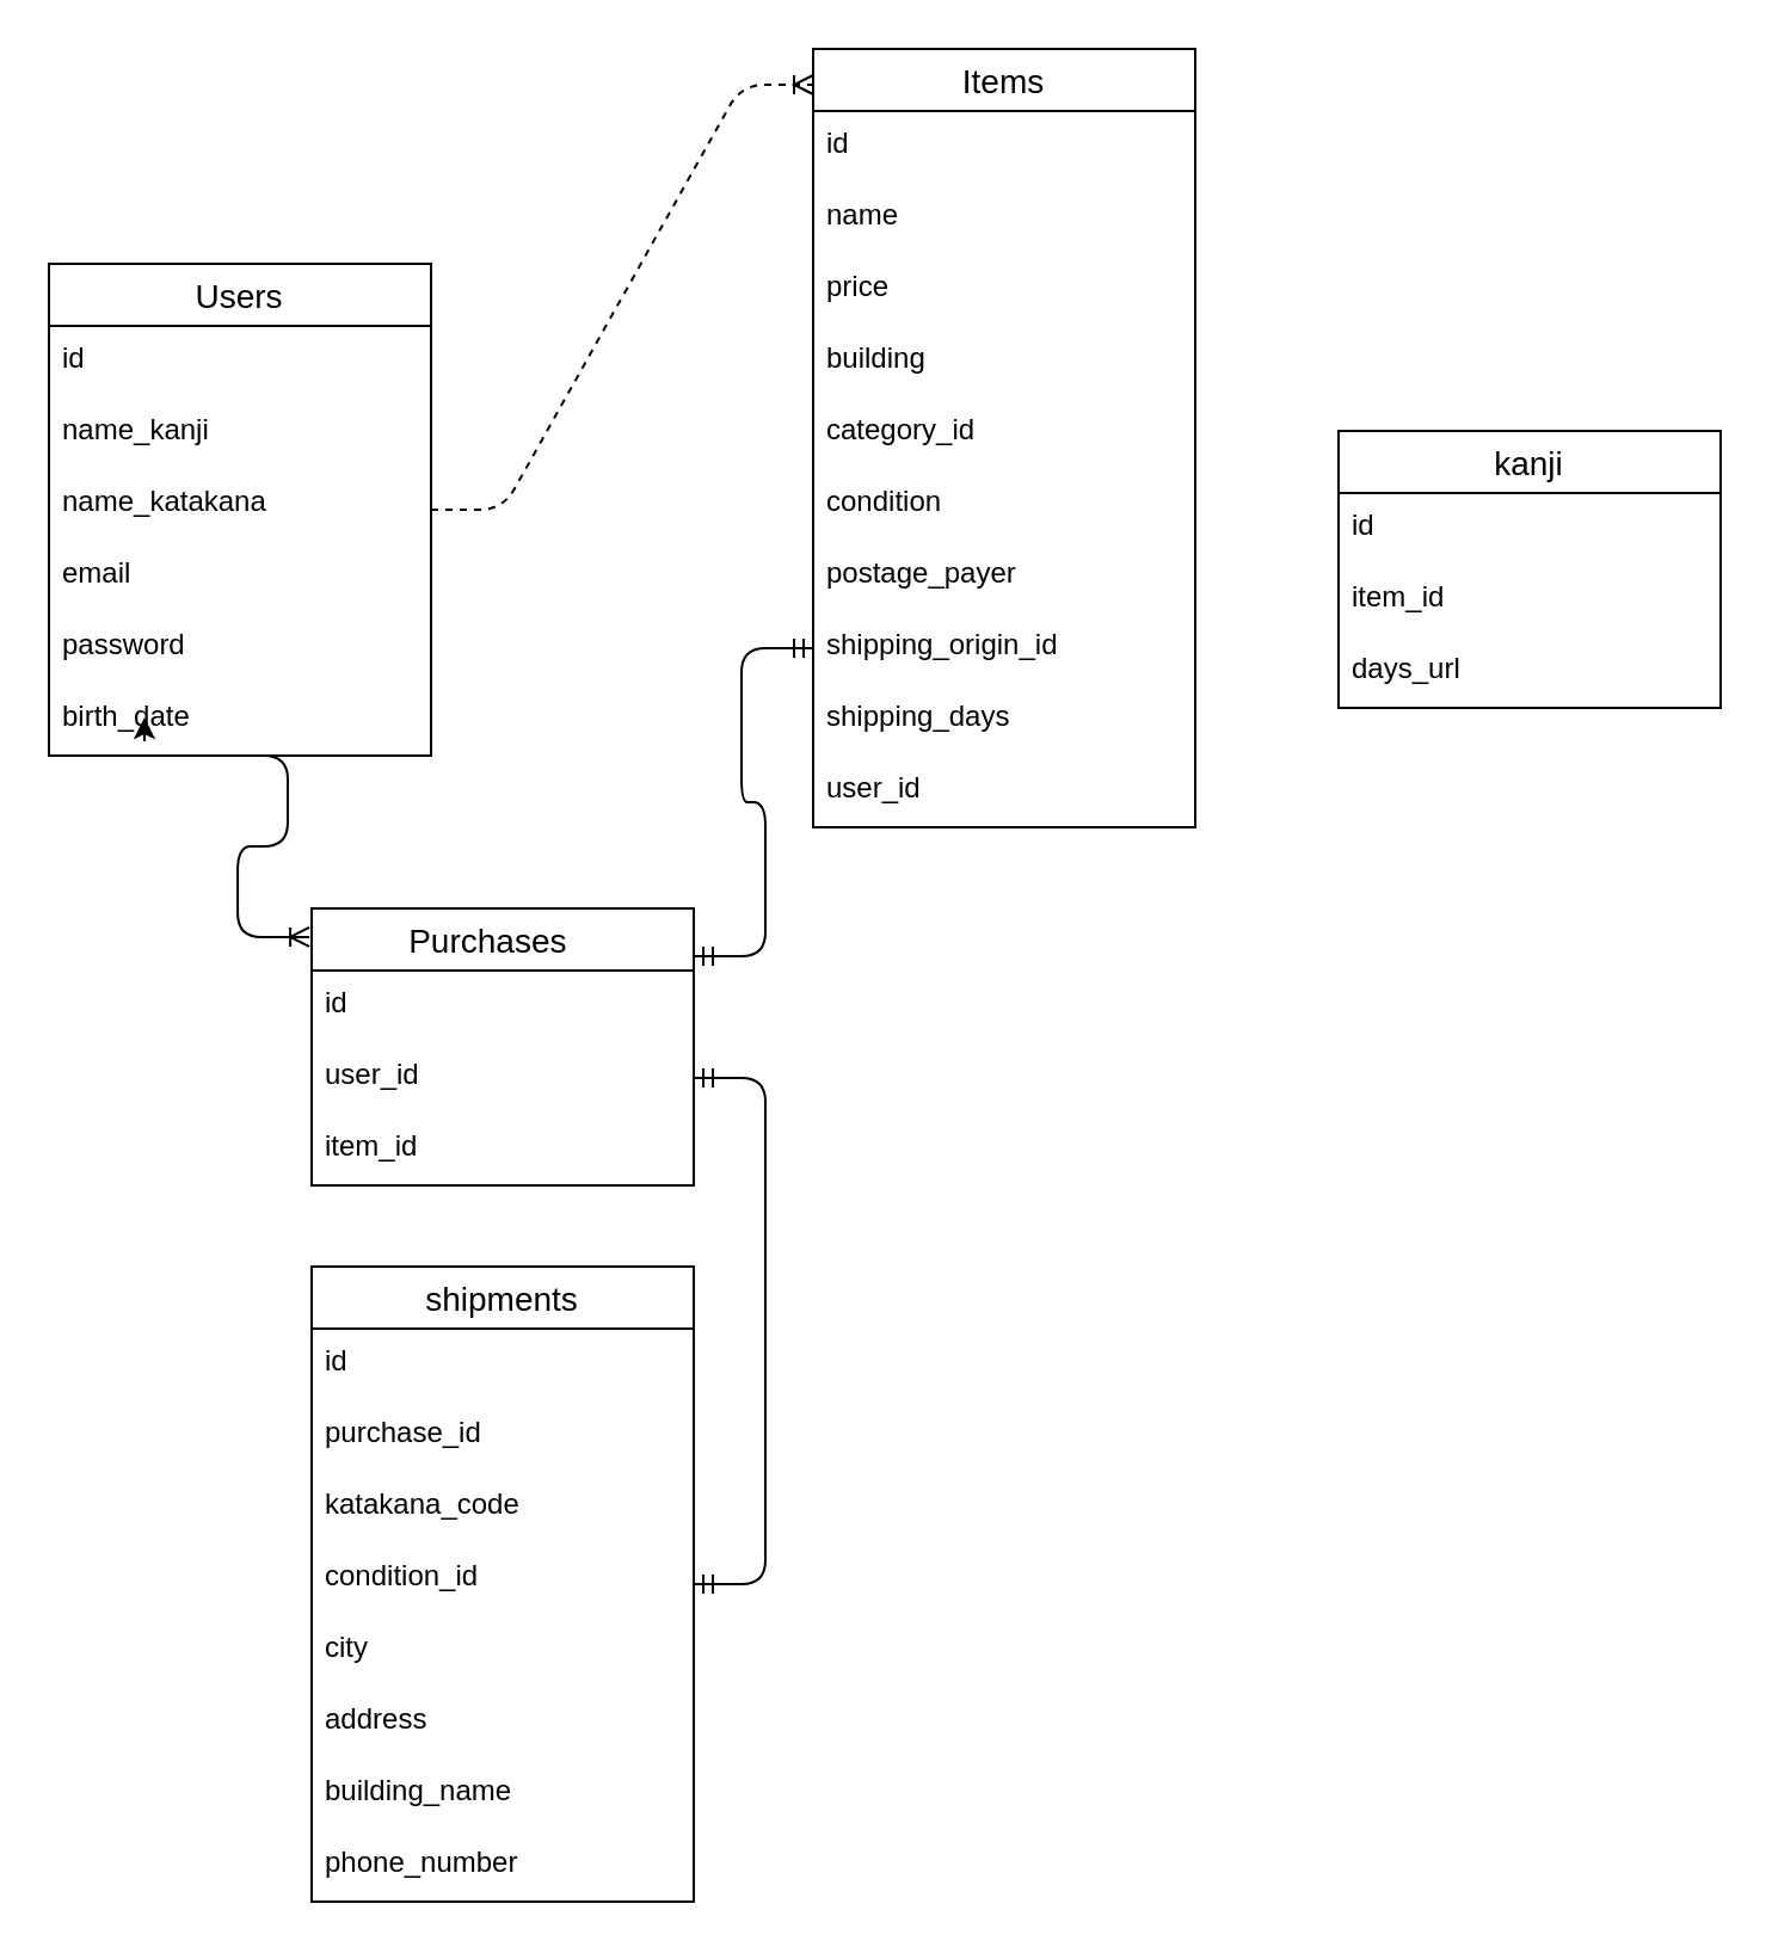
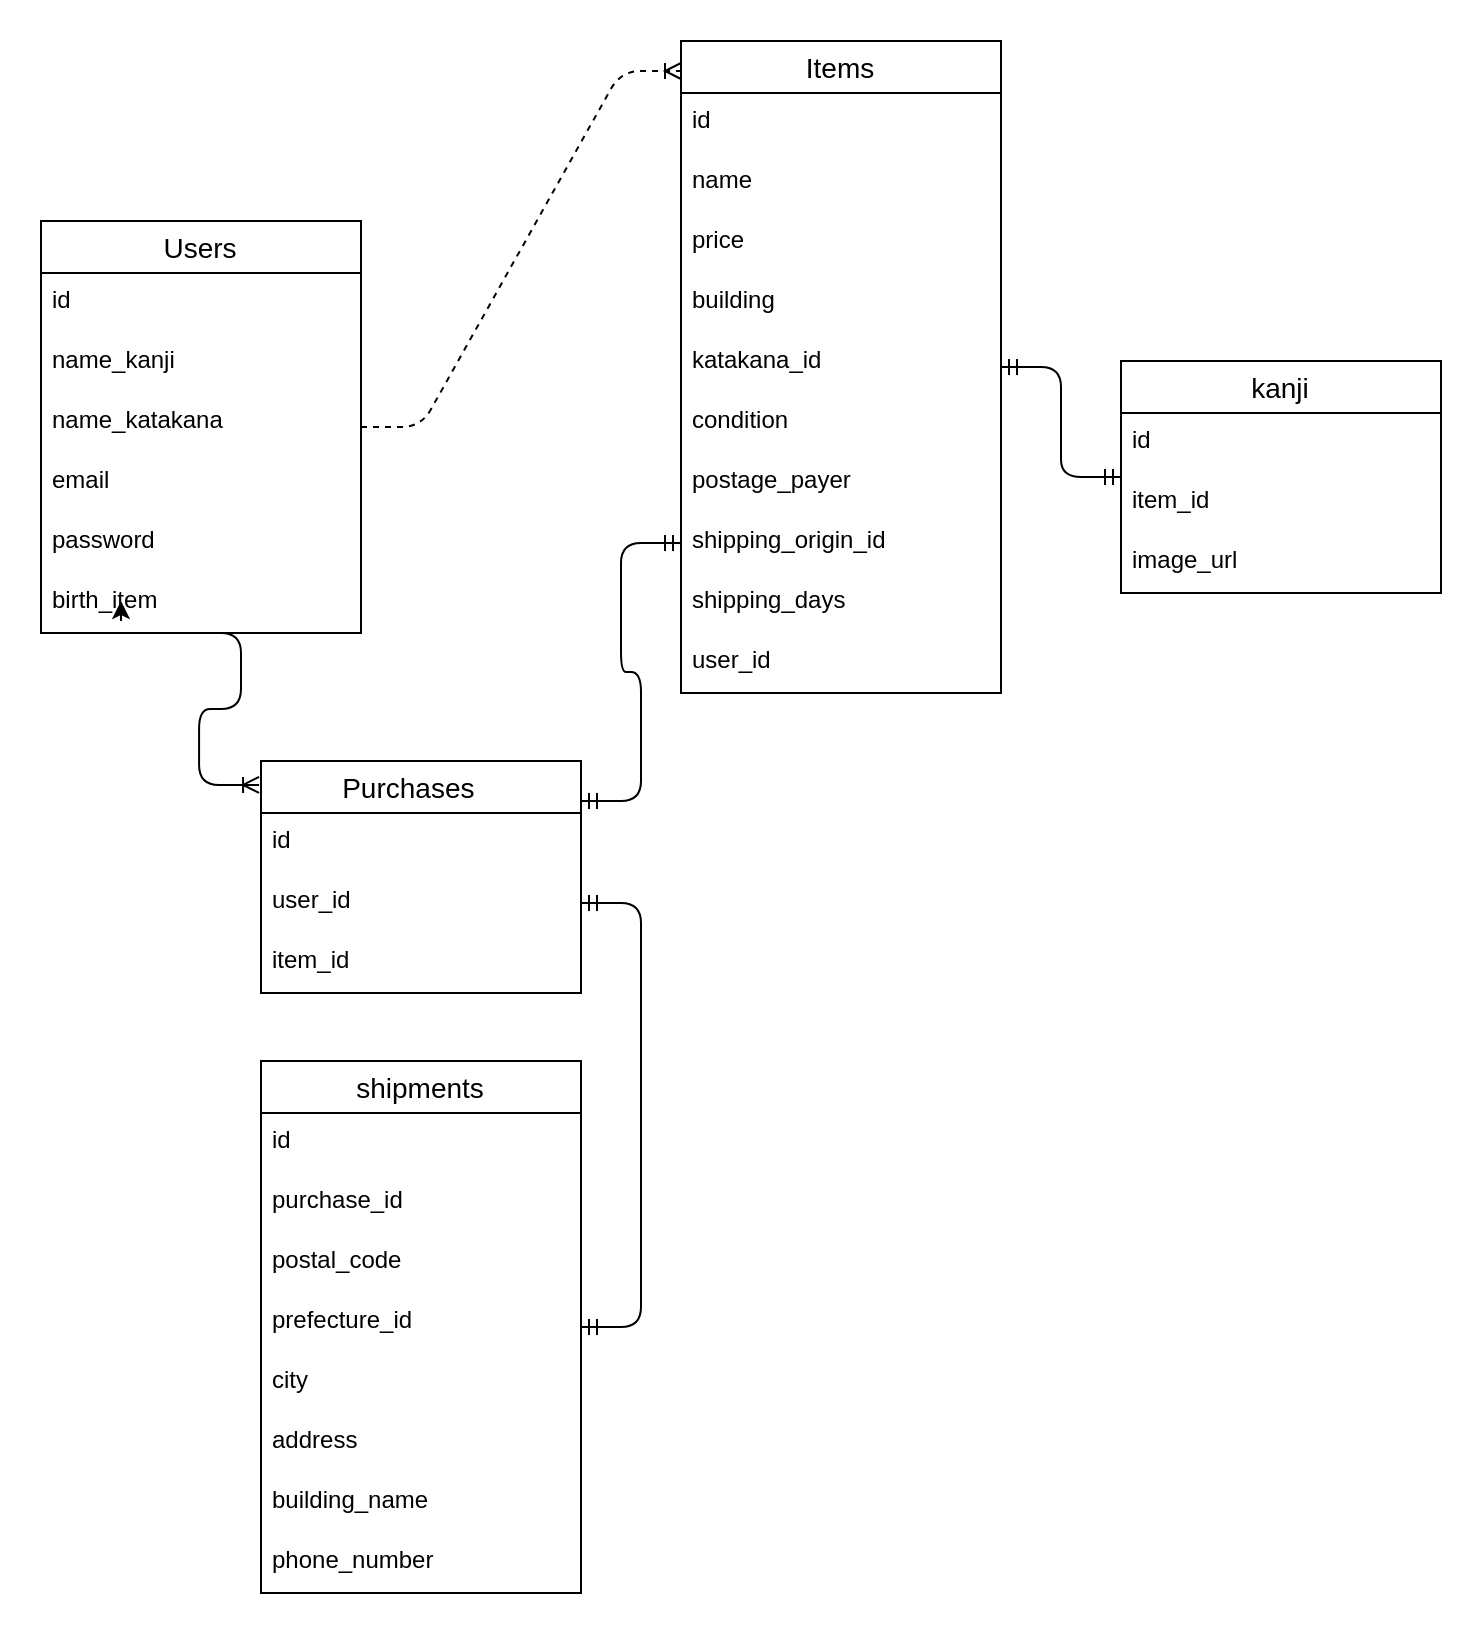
- <mxCell id="15" value="category_id" style="text;strokeColor=none;fillColor=none;spacingLeft=4;spacingRight=4;overflow=hidden;rotatable=0;points=[[0,0.5],[1,0.5]];portConstraint=eastwest;fontSize=12;" vertex="1" parent="10"><mxGeometry y="146" width="160" height="30" as="geometry" /></mxCell>
+ <mxCell id="15" value="katakana_id" style="text;strokeColor=none;fillColor=none;spacingLeft=4;spacingRight=4;overflow=hidden;rotatable=0;points=[[0,0.5],[1,0.5]];portConstraint=eastwest;fontSize=12;" vertex="1" parent="10"><mxGeometry y="146" width="160" height="30" as="geometry" /></mxCell>
+ <mxCell id="22" value="" style="edgeStyle=entityRelationEdgeStyle;fontSize=12;html=1;endArrow=ERmandOne;startArrow=ERmandOne;" edge="1" parent="1" source="10" target="23"><mxGeometry width="100" height="100" relative="1" as="geometry"><mxPoint x="500" y="240" as="sourcePoint" /><mxPoint x="610" y="240" as="targetPoint" /></mxGeometry></mxCell>
- <mxCell id="26" value="days_url" style="text;strokeColor=none;fillColor=none;spacingLeft=4;spacingRight=4;overflow=hidden;rotatable=0;points=[[0,0.5],[1,0.5]];portConstraint=eastwest;fontSize=12;" vertex="1" parent="23"><mxGeometry y="86" width="160" height="30" as="geometry" /></mxCell>
+ <mxCell id="26" value="image_url" style="text;strokeColor=none;fillColor=none;spacingLeft=4;spacingRight=4;overflow=hidden;rotatable=0;points=[[0,0.5],[1,0.5]];portConstraint=eastwest;fontSize=12;" vertex="1" parent="23"><mxGeometry y="86" width="160" height="30" as="geometry" /></mxCell>
- <mxCell id="9" value="birth_date" style="text;strokeColor=none;fillColor=none;spacingLeft=4;spacingRight=4;overflow=hidden;rotatable=0;points=[[0,0.5],[1,0.5]];portConstraint=eastwest;fontSize=12;" vertex="1" parent="3"><mxGeometry y="176" width="160" height="30" as="geometry" /></mxCell>
+ <mxCell id="9" value="birth_item" style="text;strokeColor=none;fillColor=none;spacingLeft=4;spacingRight=4;overflow=hidden;rotatable=0;points=[[0,0.5],[1,0.5]];portConstraint=eastwest;fontSize=12;" vertex="1" parent="3"><mxGeometry y="176" width="160" height="30" as="geometry" /></mxCell>
- <mxCell id="37" value="katakana_code" style="text;strokeColor=none;fillColor=none;spacingLeft=4;spacingRight=4;overflow=hidden;rotatable=0;points=[[0,0.5],[1,0.5]];portConstraint=eastwest;fontSize=12;" vertex="1" parent="34"><mxGeometry y="86" width="160" height="30" as="geometry" /></mxCell>
+ <mxCell id="37" value="postal_code" style="text;strokeColor=none;fillColor=none;spacingLeft=4;spacingRight=4;overflow=hidden;rotatable=0;points=[[0,0.5],[1,0.5]];portConstraint=eastwest;fontSize=12;" vertex="1" parent="34"><mxGeometry y="86" width="160" height="30" as="geometry" /></mxCell>
- <mxCell id="38" value="condition_id" style="text;strokeColor=none;fillColor=none;spacingLeft=4;spacingRight=4;overflow=hidden;rotatable=0;points=[[0,0.5],[1,0.5]];portConstraint=eastwest;fontSize=12;" vertex="1" parent="34"><mxGeometry y="116" width="160" height="30" as="geometry" /></mxCell>
+ <mxCell id="38" value="prefecture_id" style="text;strokeColor=none;fillColor=none;spacingLeft=4;spacingRight=4;overflow=hidden;rotatable=0;points=[[0,0.5],[1,0.5]];portConstraint=eastwest;fontSize=12;" vertex="1" parent="34"><mxGeometry y="116" width="160" height="30" as="geometry" /></mxCell>
